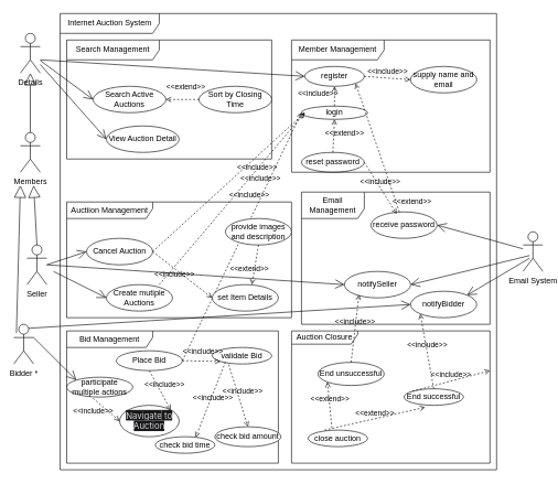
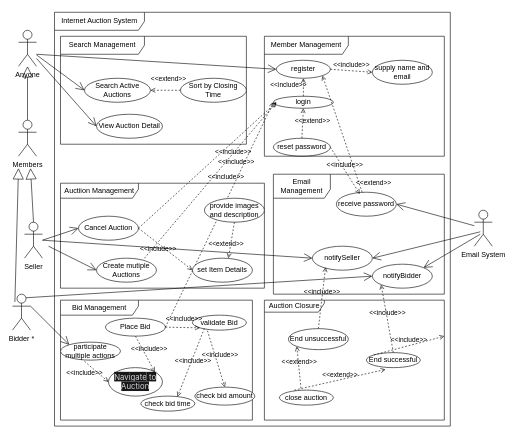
- <mxCell id="5" value="Details" style="shape=umlActor;verticalLabelPosition=bottom;verticalAlign=top;html=1;" vertex="1" parent="1"><mxGeometry x="30" y="50" width="30" height="60" as="geometry" /></mxCell>
+ <mxCell id="5" value="Anyone" style="shape=umlActor;verticalLabelPosition=bottom;verticalAlign=top;html=1;" vertex="1" parent="1"><mxGeometry x="30" y="50" width="30" height="60" as="geometry" /></mxCell>
